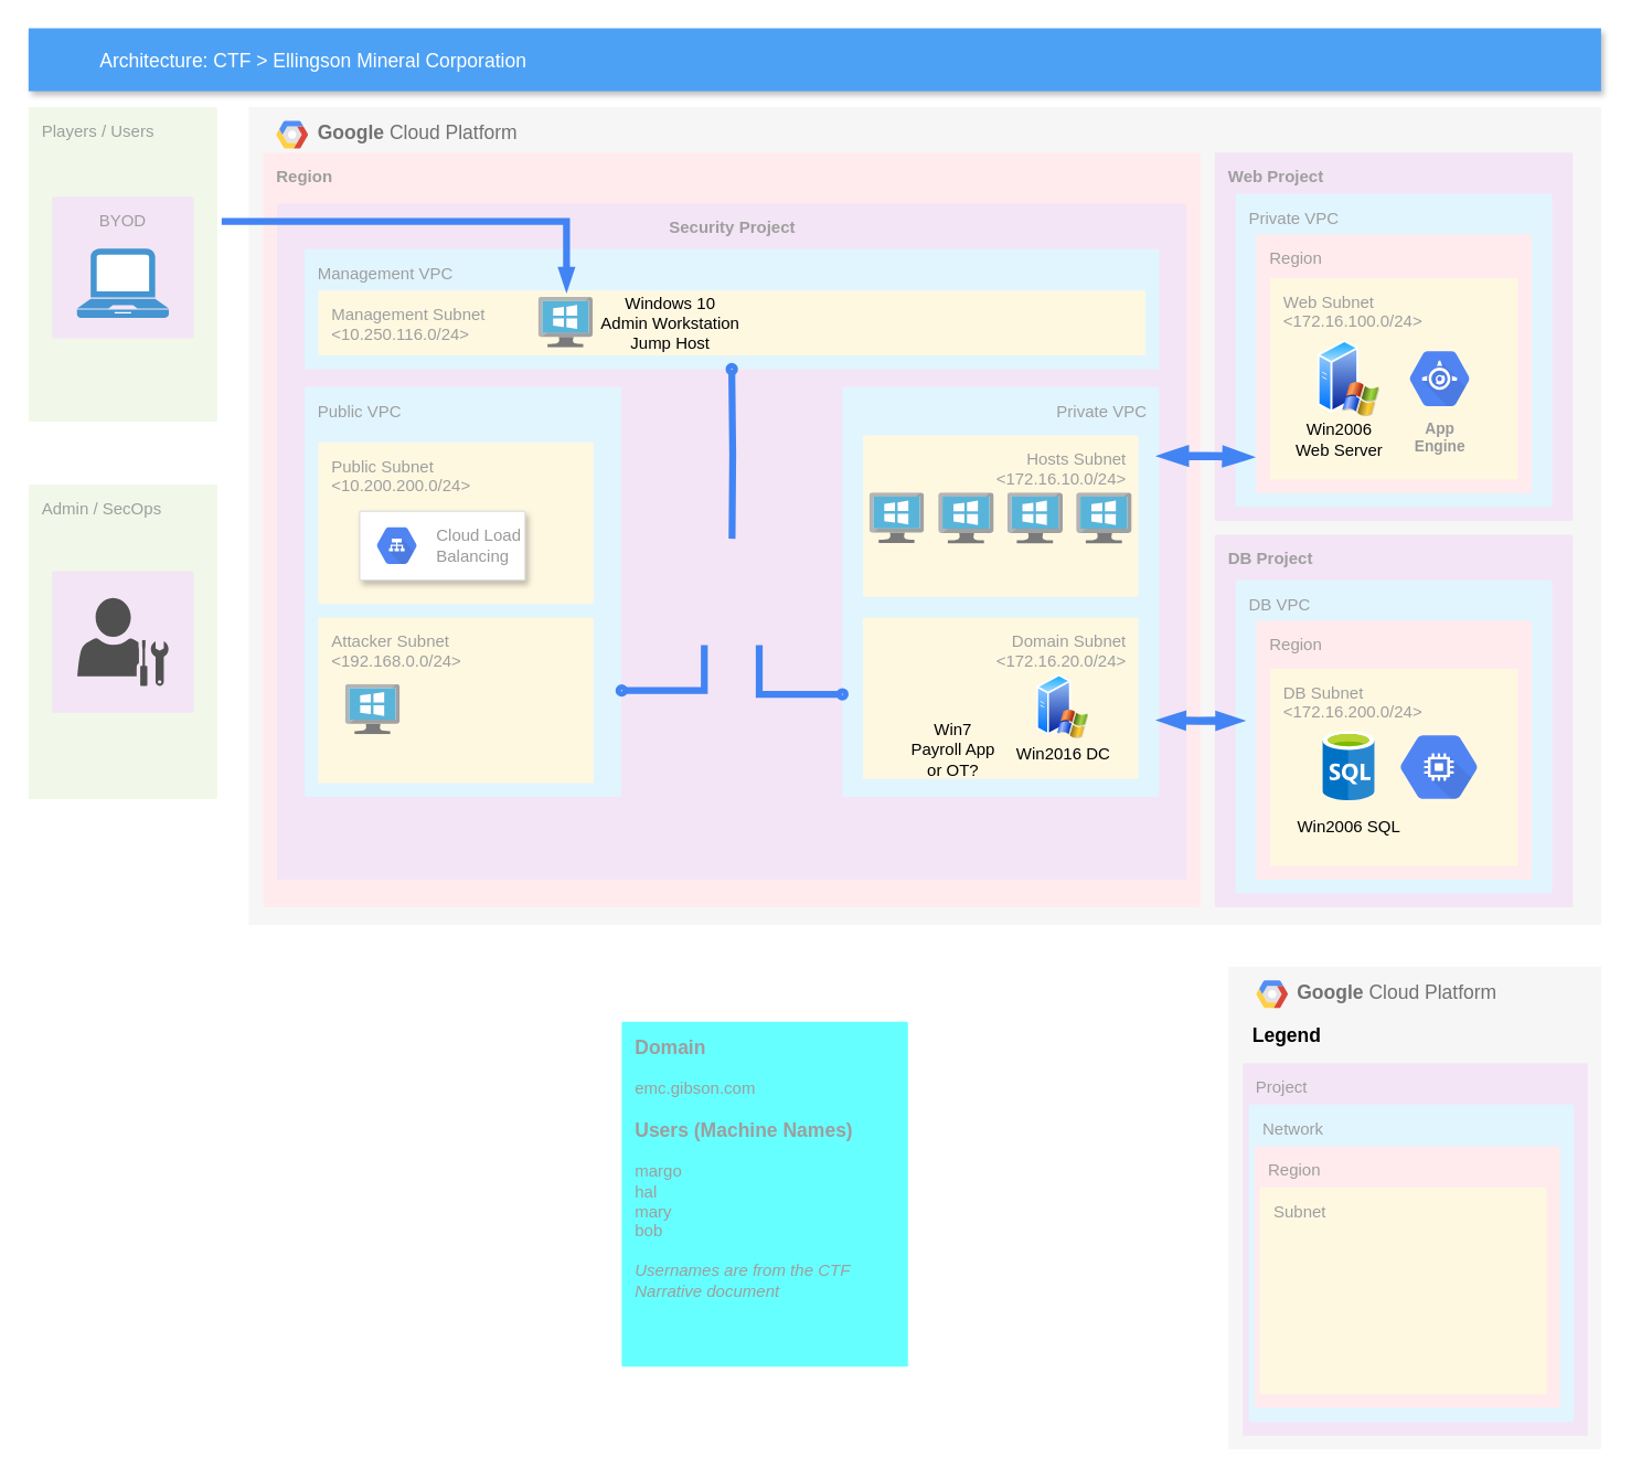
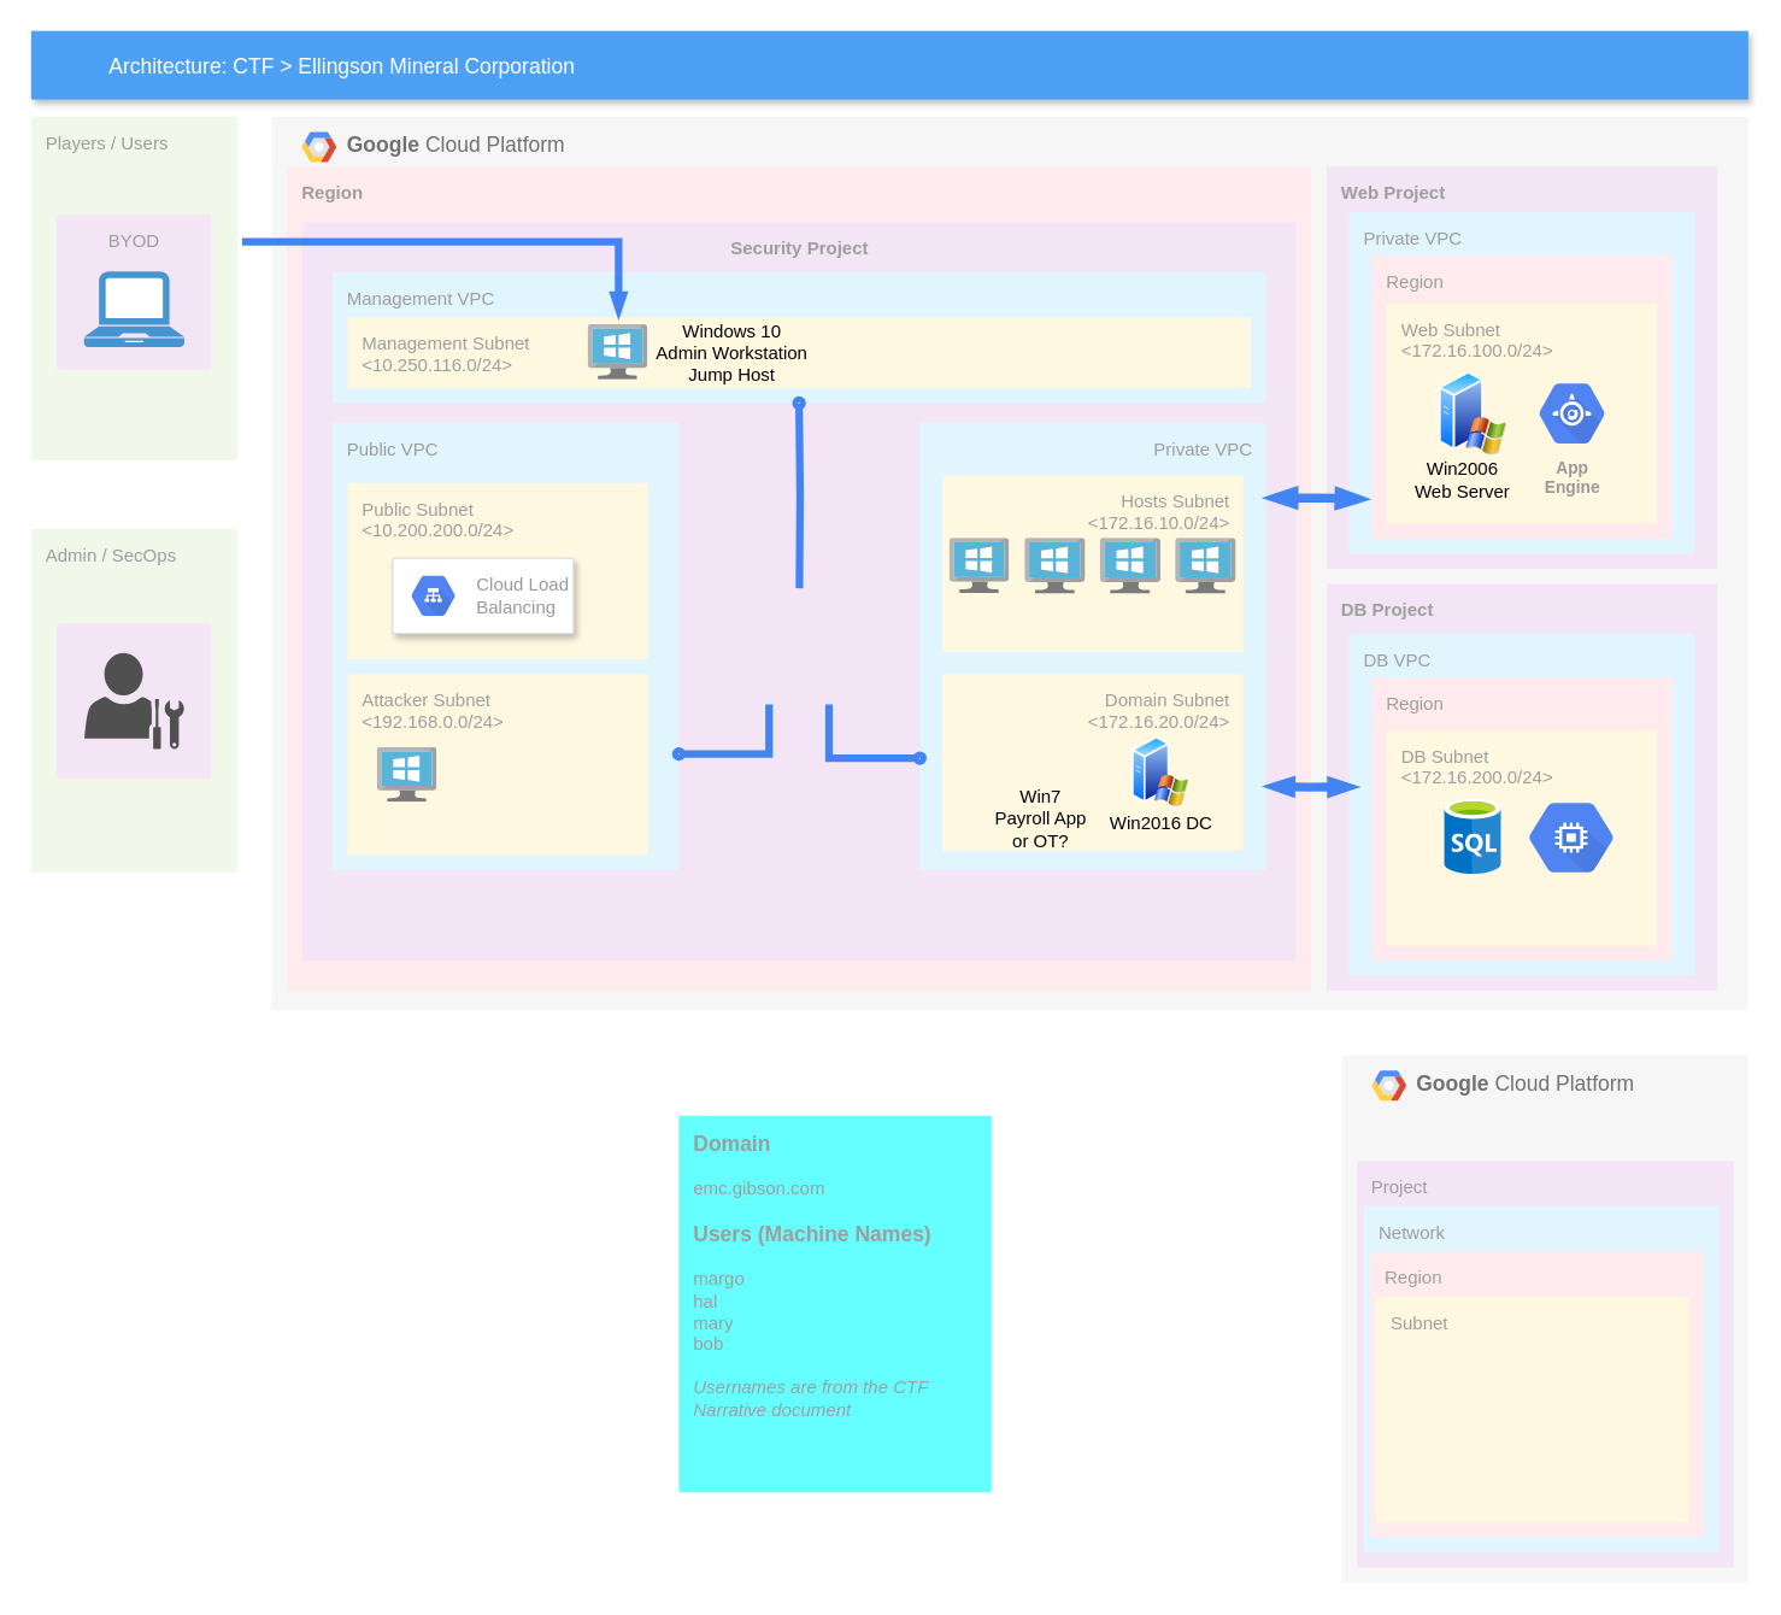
- <mxCell id="48" value="Win2006 SQL" style="text;html=1;align=center;verticalAlign=middle;resizable=0;points=[];autosize=1;fontSize=12;" parent="14" vertex="1"><mxGeometry x="752.8" y="512.382" width="90" height="20" as="geometry" /></mxCell>
- <mxCell id="62" value="&lt;font style=&quot;font-size: 14px&quot;&gt;&lt;b&gt;Legend&lt;/b&gt;&lt;/font&gt;" style="text;html=1;align=center;verticalAlign=middle;resizable=0;points=[];autosize=1;fontSize=12;" parent="60" vertex="1"><mxGeometry x="7.103" y="40" width="70" height="20" as="geometry" /></mxCell>
